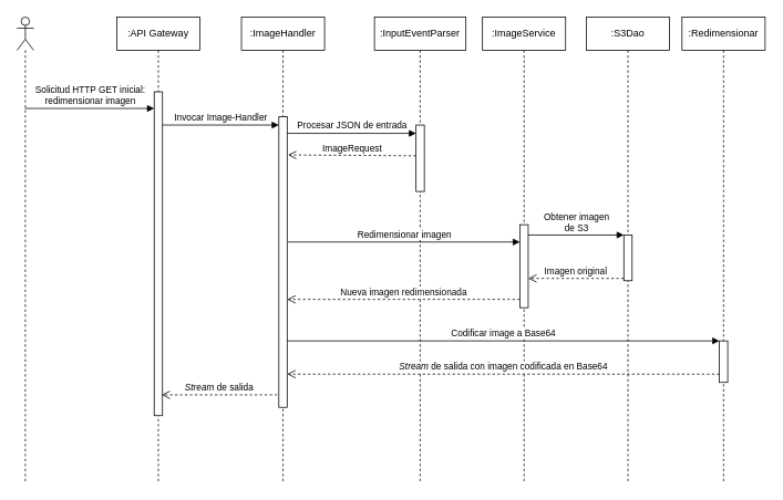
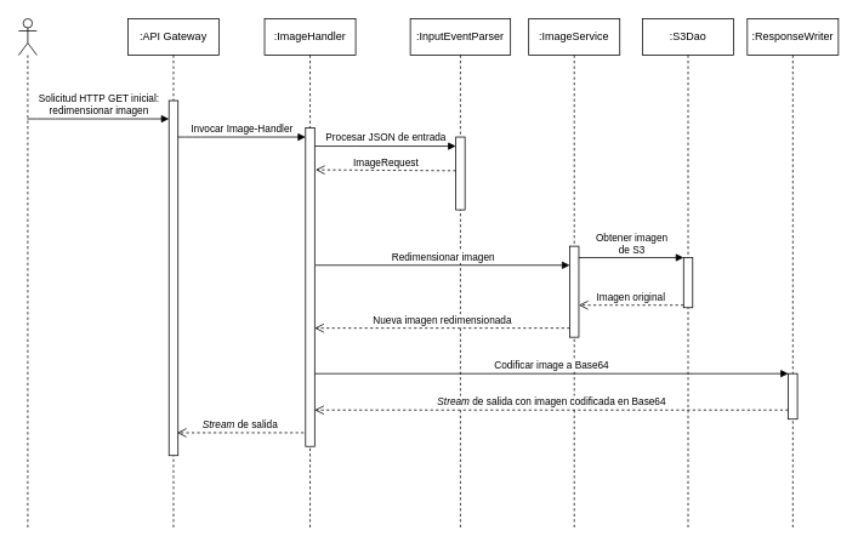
- <mxCell id="13" value=":Redimensionar" style="shape=umlLifeline;perimeter=lifelinePerimeter;whiteSpace=wrap;html=1;container=1;collapsible=0;recursiveResize=0;outlineConnect=0;" vertex="1" parent="1"><mxGeometry x="820" y="20" width="100" height="560" as="geometry" /></mxCell>
+ <mxCell id="13" value=":ResponseWriter" style="shape=umlLifeline;perimeter=lifelinePerimeter;whiteSpace=wrap;html=1;container=1;collapsible=0;recursiveResize=0;outlineConnect=0;" vertex="1" parent="1"><mxGeometry x="820" y="20" width="100" height="560" as="geometry" /></mxCell>
